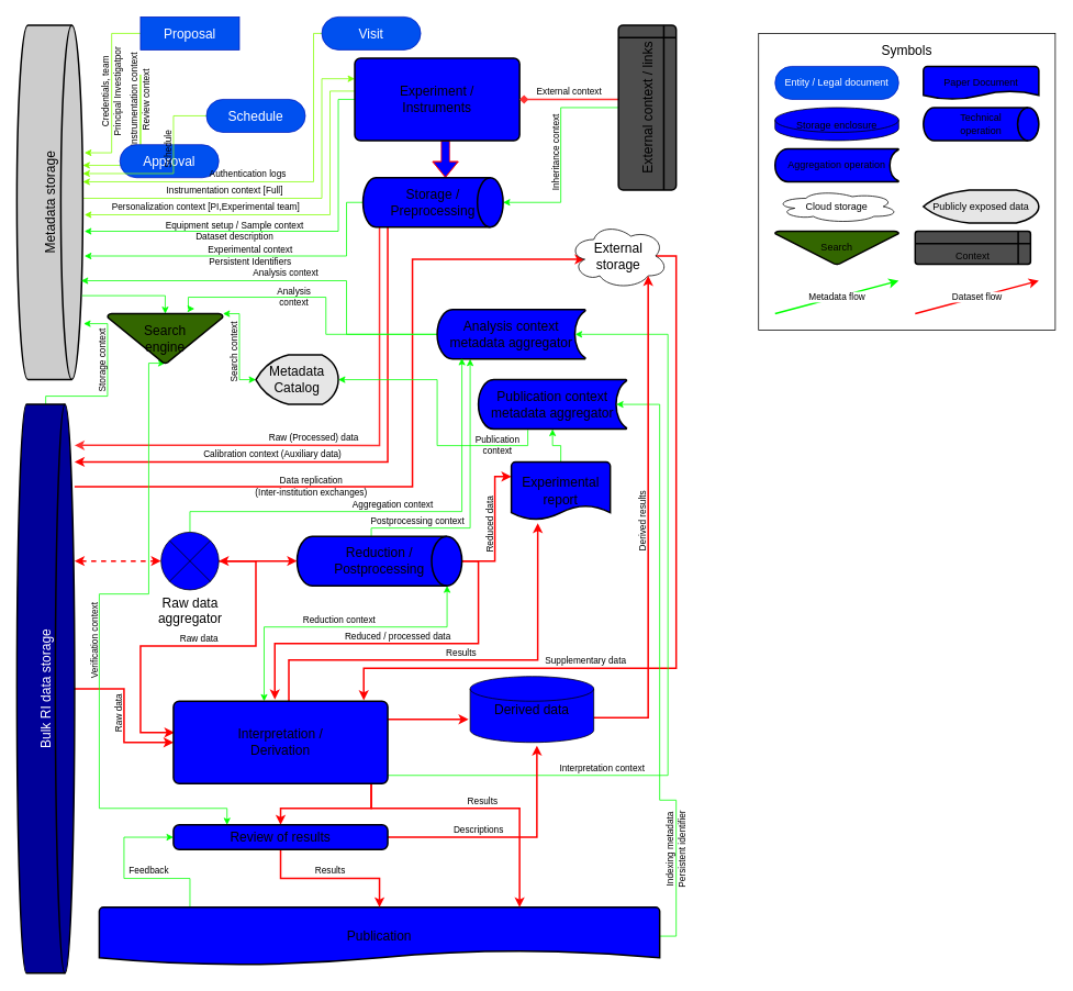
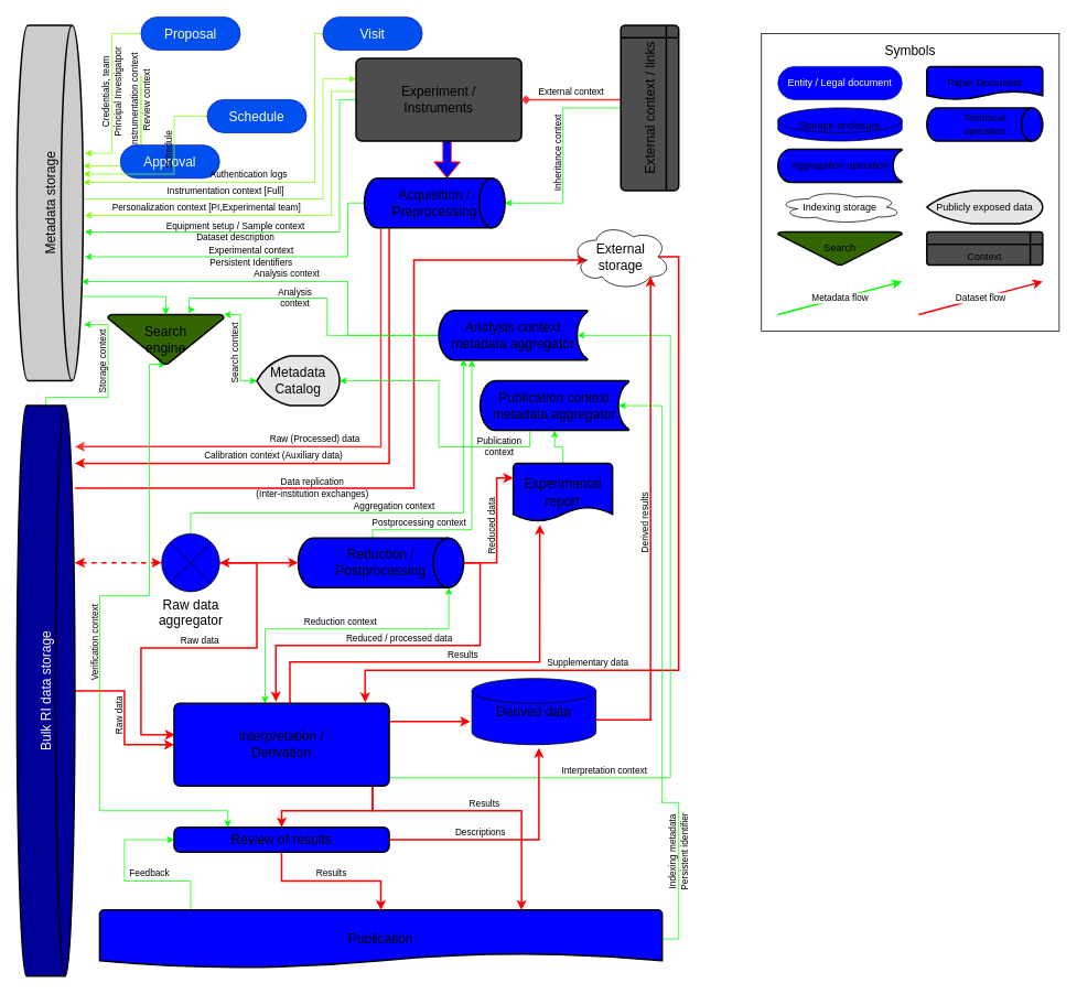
- <mxCell id="3" value="&lt;font style=&quot;font-size: 16px&quot;&gt;Proposal&lt;/font&gt;" style="whiteSpace=wrap;html=1;fillColor=#0050ef;strokeColor=#001DBC;fontColor=#ffffff;arcSize=50;rounded=0;" parent="1" vertex="1"><mxGeometry x="170" width="120" height="40" as="geometry" y="20" /></mxCell>
+ <mxCell id="3" value="&lt;font style=&quot;font-size: 16px&quot;&gt;Proposal&lt;/font&gt;" style="rounded=1;whiteSpace=wrap;html=1;fillColor=#0050ef;strokeColor=#001DBC;fontColor=#ffffff;arcSize=50;" parent="1" vertex="1"><mxGeometry x="170" width="120" height="40" as="geometry" y="20" /></mxCell>
- <mxCell id="67" value="Entity / Legal document" style="rounded=1;whiteSpace=wrap;html=1;fillColor=#0050ef;strokeColor=#001DBC;fontColor=#ffffff;arcSize=50;" parent="1" vertex="1"><mxGeometry x="940" y="80" width="150" height="40" as="geometry" /></mxCell>
+ <mxCell id="67" value="Entity / Legal document" style="rounded=1;whiteSpace=wrap;html=1;fillColor=#0000ff;strokeColor=#001DBC;fontColor=#ffffff;arcSize=50;" parent="1" vertex="1"><mxGeometry x="940" y="80" width="150" height="40" as="geometry" /></mxCell>
- <mxCell id="20" value="&lt;div&gt;&lt;font style=&quot;font-size: 16px&quot;&gt;Experiment / &lt;br&gt;&lt;/font&gt;&lt;/div&gt;&lt;div&gt;&lt;font style=&quot;font-size: 16px&quot;&gt;Instruments&lt;br&gt;&lt;/font&gt;&lt;/div&gt;" style="rounded=1;whiteSpace=wrap;html=1;absoluteArcSize=1;arcSize=14;strokeWidth=2;labelBackgroundColor=none;fillColor=#0000FF;" parent="1" vertex="1"><mxGeometry x="430" y="70" width="200" height="100" as="geometry" /></mxCell>
+ <mxCell id="20" value="&lt;div&gt;&lt;font style=&quot;font-size: 16px&quot;&gt;Experiment / &lt;br&gt;&lt;/font&gt;&lt;/div&gt;&lt;div&gt;&lt;font style=&quot;font-size: 16px&quot;&gt;Instruments&lt;br&gt;&lt;/font&gt;&lt;/div&gt;" style="rounded=1;whiteSpace=wrap;html=1;absoluteArcSize=1;arcSize=14;strokeWidth=2;labelBackgroundColor=none;fillColor=#4d4d4d;" parent="1" vertex="1"><mxGeometry x="430" y="70" width="200" height="100" as="geometry" /></mxCell>
- <mxCell id="24" value="&lt;div style=&quot;font-size: 16px&quot;&gt;&lt;font style=&quot;font-size: 16px&quot;&gt;Storage /&lt;/font&gt;&lt;/div&gt;&lt;div style=&quot;font-size: 16px&quot;&gt;&lt;font style=&quot;font-size: 16px&quot;&gt;Preprocessing&lt;br&gt;&lt;/font&gt;&lt;/div&gt;" style="strokeWidth=2;html=1;shape=mxgraph.flowchart.direct_data;whiteSpace=wrap;labelBackgroundColor=none;fillColor=#0000FF;" parent="1" vertex="1"><mxGeometry x="440" y="215" width="170" height="60" as="geometry" /></mxCell>
+ <mxCell id="24" value="&lt;div style=&quot;font-size: 16px&quot;&gt;&lt;font style=&quot;font-size: 16px&quot;&gt;Acquisition /&lt;/font&gt;&lt;/div&gt;&lt;div style=&quot;font-size: 16px&quot;&gt;&lt;font style=&quot;font-size: 16px&quot;&gt;Preprocessing&lt;br&gt;&lt;/font&gt;&lt;/div&gt;" style="strokeWidth=2;html=1;shape=mxgraph.flowchart.direct_data;whiteSpace=wrap;labelBackgroundColor=none;fillColor=#0000FF;" parent="1" vertex="1"><mxGeometry x="440" y="215" width="170" height="60" as="geometry" /></mxCell>
- <mxCell id="72" value="Cloud storage" style="ellipse;shape=cloud;whiteSpace=wrap;html=1;" parent="1" vertex="1"><mxGeometry x="940" y="230" width="150" height="40" as="geometry" /></mxCell>
+ <mxCell id="72" value="Indexing storage" style="ellipse;shape=cloud;whiteSpace=wrap;html=1;" parent="1" vertex="1"><mxGeometry x="940" y="230" width="150" height="40" as="geometry" /></mxCell>
- <mxCell id="75" value="Context" style="shape=internalStorage;whiteSpace=wrap;html=1;dx=15;dy=15;rounded=1;arcSize=8;strokeWidth=2;labelBackgroundColor=none;fillColor=#4D4D4D;direction=south;horizontal=1;verticalAlign=bottom;" parent="1" vertex="1"><mxGeometry x="1110" y="280" width="140" height="40" as="geometry" /></mxCell>
+ <mxCell id="75" value="Context" style="shape=internalStorage;whiteSpace=wrap;html=1;dx=15;dy=15;rounded=1;arcSize=8;strokeWidth=2;labelBackgroundColor=none;fillColor=#4D4D4D;direction=south;horizontal=1;verticalAlign=bottom;" parent="1" vertex="1"><mxGeometry x="1120" y="280" width="140" height="40" as="geometry" /></mxCell>
